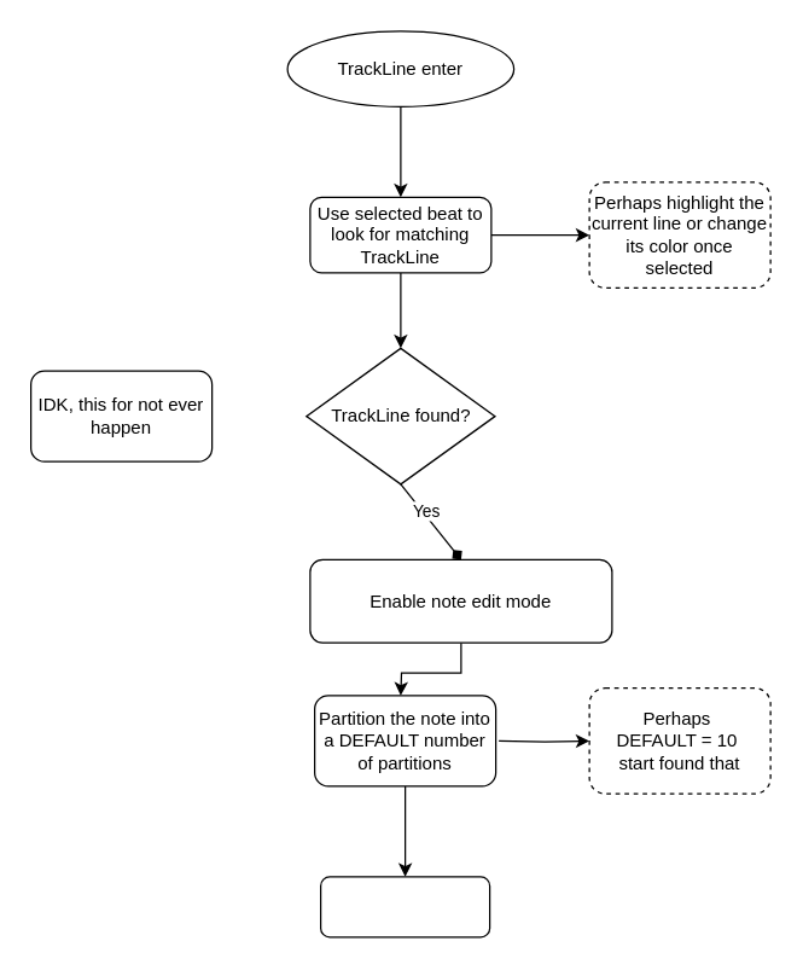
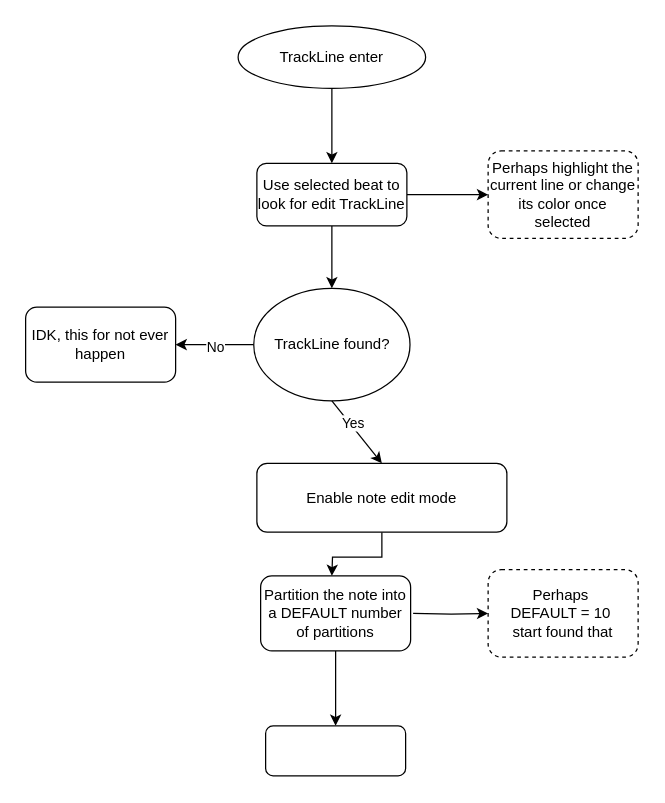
- <mxCell id="6" value="Use selected beat to&lt;div&gt;look for matching TrackLine&lt;/div&gt;" style="rounded=1;whiteSpace=wrap;html=1;" parent="1" vertex="1"><mxGeometry x="205" y="130" width="120" height="50" as="geometry" /></mxCell>
+ <mxCell id="6" value="Use selected beat to&lt;div&gt;look for edit TrackLine&lt;/div&gt;" style="rounded=1;whiteSpace=wrap;html=1;" parent="1" vertex="1"><mxGeometry x="205" y="130" width="120" height="50" as="geometry" /></mxCell>
+ <mxCell id="8" style="edgeStyle=orthogonalEdgeStyle;rounded=0;orthogonalLoop=1;jettySize=auto;html=1;exitX=0;exitY=0.5;exitDx=0;exitDy=0;entryX=1;entryY=0.5;entryDx=0;entryDy=0;" parent="1" source="10" target="15" edge="1"><mxGeometry relative="1" as="geometry"><mxPoint x="140" y="275" as="targetPoint" /></mxGeometry></mxCell>
+ <mxCell id="9" value="No" style="edgeLabel;html=1;align=center;verticalAlign=middle;resizable=0;points=[];" parent="8" vertex="1" connectable="0"><mxGeometry x="-0.002" y="1" relative="1" as="geometry"><mxPoint as="offset" /></mxGeometry></mxCell>
- <mxCell id="10" value="TrackLine found?" style="rhombus;whiteSpace=wrap;html=1;" parent="1" vertex="1"><mxGeometry x="202.5" y="230" width="125" height="90" as="geometry" /></mxCell>
+ <mxCell id="10" value="TrackLine found?" style="ellipse;whiteSpace=wrap;html=1;" parent="1" vertex="1"><mxGeometry x="202.5" y="230" width="125" height="90" as="geometry" /></mxCell>
- <mxCell id="11" value="" style="endArrow=diamond;html=1;rounded=0;exitX=0.5;exitY=1;exitDx=0;exitDy=0;entryX=0.5;entryY=0;entryDx=0;entryDy=0;" parent="1" source="10" target="14" edge="1"><mxGeometry width="50" height="50" relative="1" as="geometry"><mxPoint x="360" y="380" as="sourcePoint" /><mxPoint x="400" y="325" as="targetPoint" /></mxGeometry></mxCell>
+ <mxCell id="11" value="" style="endArrow=classic;html=1;rounded=0;exitX=0.5;exitY=1;exitDx=0;exitDy=0;entryX=0.5;entryY=0;entryDx=0;entryDy=0;" parent="1" source="10" target="14" edge="1"><mxGeometry width="50" height="50" relative="1" as="geometry"><mxPoint x="360" y="380" as="sourcePoint" /><mxPoint x="400" y="325" as="targetPoint" /></mxGeometry></mxCell>
